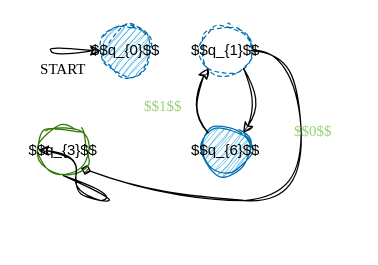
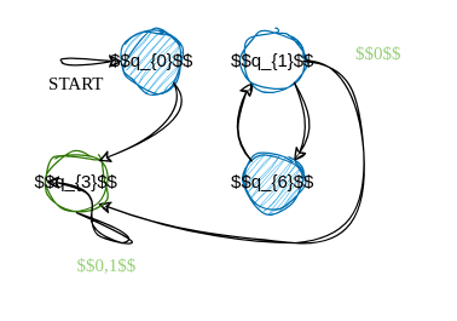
- <mxCell id="2" value="&lt;font style=&quot;color: light-dark(rgb(0, 0, 0), rgb(255, 255, 255));&quot;&gt;$$q_{0}$$&lt;/font&gt;" style="ellipse;whiteSpace=wrap;html=1;sketch=1;curveFitting=1;jiggle=2;fillColor=#1ba1e2;fontColor=#ffffff;strokeColor=#006EAF;dashed=1;" parent="1" vertex="1"><mxGeometry x="80" y="20" width="40" height="40" as="geometry" /></mxCell>
+ <mxCell id="2" value="&lt;font style=&quot;color: light-dark(rgb(0, 0, 0), rgb(255, 255, 255));&quot;&gt;$$q_{0}$$&lt;/font&gt;" style="ellipse;whiteSpace=wrap;html=1;sketch=1;curveFitting=1;jiggle=2;fillColor=#1ba1e2;fontColor=#ffffff;strokeColor=#006EAF;" parent="1" vertex="1"><mxGeometry x="80" y="20" width="40" height="40" as="geometry" /></mxCell>
- <mxCell id="3" value="&lt;font style=&quot;color: light-dark(rgb(0, 0, 0), rgb(255, 255, 255));&quot;&gt;$$q_{1}$$&lt;/font&gt;" style="ellipse;whiteSpace=wrap;html=1;sketch=1;curveFitting=1;jiggle=2;fillColor=none;fontColor=#ffffff;strokeColor=#006EAF;dashed=1;" parent="1" vertex="1"><mxGeometry x="160" y="20" width="40" height="40" as="geometry" /></mxCell>
+ <mxCell id="3" value="&lt;font style=&quot;color: light-dark(rgb(0, 0, 0), rgb(255, 255, 255));&quot;&gt;$$q_{1}$$&lt;/font&gt;" style="ellipse;whiteSpace=wrap;html=1;sketch=1;curveFitting=1;jiggle=2;fillColor=none;fontColor=#ffffff;strokeColor=#006EAF;" parent="1" vertex="1"><mxGeometry x="160" y="20" width="40" height="40" as="geometry" /></mxCell>
- <mxCell id="15" value="&lt;font style=&quot;color: light-dark(rgb(151, 208, 119), rgb(151, 208, 119));&quot;&gt;$$1$$&lt;/font&gt;" style="text;html=1;align=center;verticalAlign=middle;whiteSpace=wrap;rounded=0;fontFamily=Comic Sans MS;" vertex="1" parent="1"><mxGeometry x="100" y="70" width="60" height="30" as="geometry" /></mxCell>
+ <mxCell id="11" value="" style="curved=1;endArrow=classic;html=1;rounded=0;exitX=1;exitY=1;exitDx=0;exitDy=0;entryX=1;entryY=0;entryDx=0;entryDy=0;sketch=1;curveFitting=1;jiggle=2;strokeColor=light-dark(#000000,#97D077);" edge="1" parent="1" source="2" target="10"><mxGeometry width="50" height="50" relative="1" as="geometry"><mxPoint x="136" y="46" as="sourcePoint" /><mxPoint x="50" y="140" as="targetPoint" /><Array as="points"><mxPoint x="130" y="80" /></Array></mxGeometry></mxCell>
- <mxCell id="14" value="&lt;font style=&quot;color: light-dark(rgb(151, 208, 119), rgb(151, 208, 119));&quot;&gt;$$0$$&lt;/font&gt;" style="text;html=1;align=center;verticalAlign=middle;whiteSpace=wrap;rounded=0;fontFamily=Comic Sans MS;" vertex="1" parent="1"><mxGeometry x="220" y="90" width="60" height="30" as="geometry" /></mxCell>
+ <mxCell id="14" value="&lt;font style=&quot;color: light-dark(rgb(151, 208, 119), rgb(151, 208, 119));&quot;&gt;$$0$$&lt;/font&gt;" style="text;html=1;align=center;verticalAlign=middle;whiteSpace=wrap;rounded=0;fontFamily=Comic Sans MS;" vertex="1" parent="1"><mxGeometry x="220" y="20" width="60" height="30" as="geometry" /></mxCell>
- <mxCell id="6" value="" style="curved=1;endArrow=diamond;html=1;rounded=0;exitX=1;exitY=0.5;exitDx=0;exitDy=0;entryX=1;entryY=1;entryDx=0;entryDy=0;sketch=1;curveFitting=1;jiggle=2;strokeColor=light-dark(#000000,#97D077);" parent="1" source="3" target="10" edge="1"><mxGeometry width="50" height="50" relative="1" as="geometry"><mxPoint x="220" y="50" as="sourcePoint" /><mxPoint x="240" y="40" as="targetPoint" /><Array as="points"><mxPoint x="240" y="40" /><mxPoint x="240" y="160" /><mxPoint x="150" y="160" /></Array></mxGeometry></mxCell>
+ <mxCell id="6" value="" style="curved=1;endArrow=classic;html=1;rounded=0;exitX=1;exitY=0.5;exitDx=0;exitDy=0;entryX=1;entryY=1;entryDx=0;entryDy=0;sketch=1;curveFitting=1;jiggle=2;strokeColor=light-dark(#000000,#97D077);" parent="1" source="3" target="10" edge="1"><mxGeometry width="50" height="50" relative="1" as="geometry"><mxPoint x="220" y="50" as="sourcePoint" /><mxPoint x="240" y="40" as="targetPoint" /><Array as="points"><mxPoint x="240" y="40" /><mxPoint x="240" y="160" /><mxPoint x="150" y="160" /></Array></mxGeometry></mxCell>
+ <mxCell id="13" value="&lt;font style=&quot;color: light-dark(rgb(151, 208, 119), rgb(151, 208, 119));&quot;&gt;$$0,1$$&lt;/font&gt;" style="text;html=1;align=center;verticalAlign=middle;whiteSpace=wrap;rounded=0;fontFamily=Comic Sans MS;" vertex="1" parent="1"><mxGeometry x="40" y="160" width="60" height="30" as="geometry" /></mxCell>
